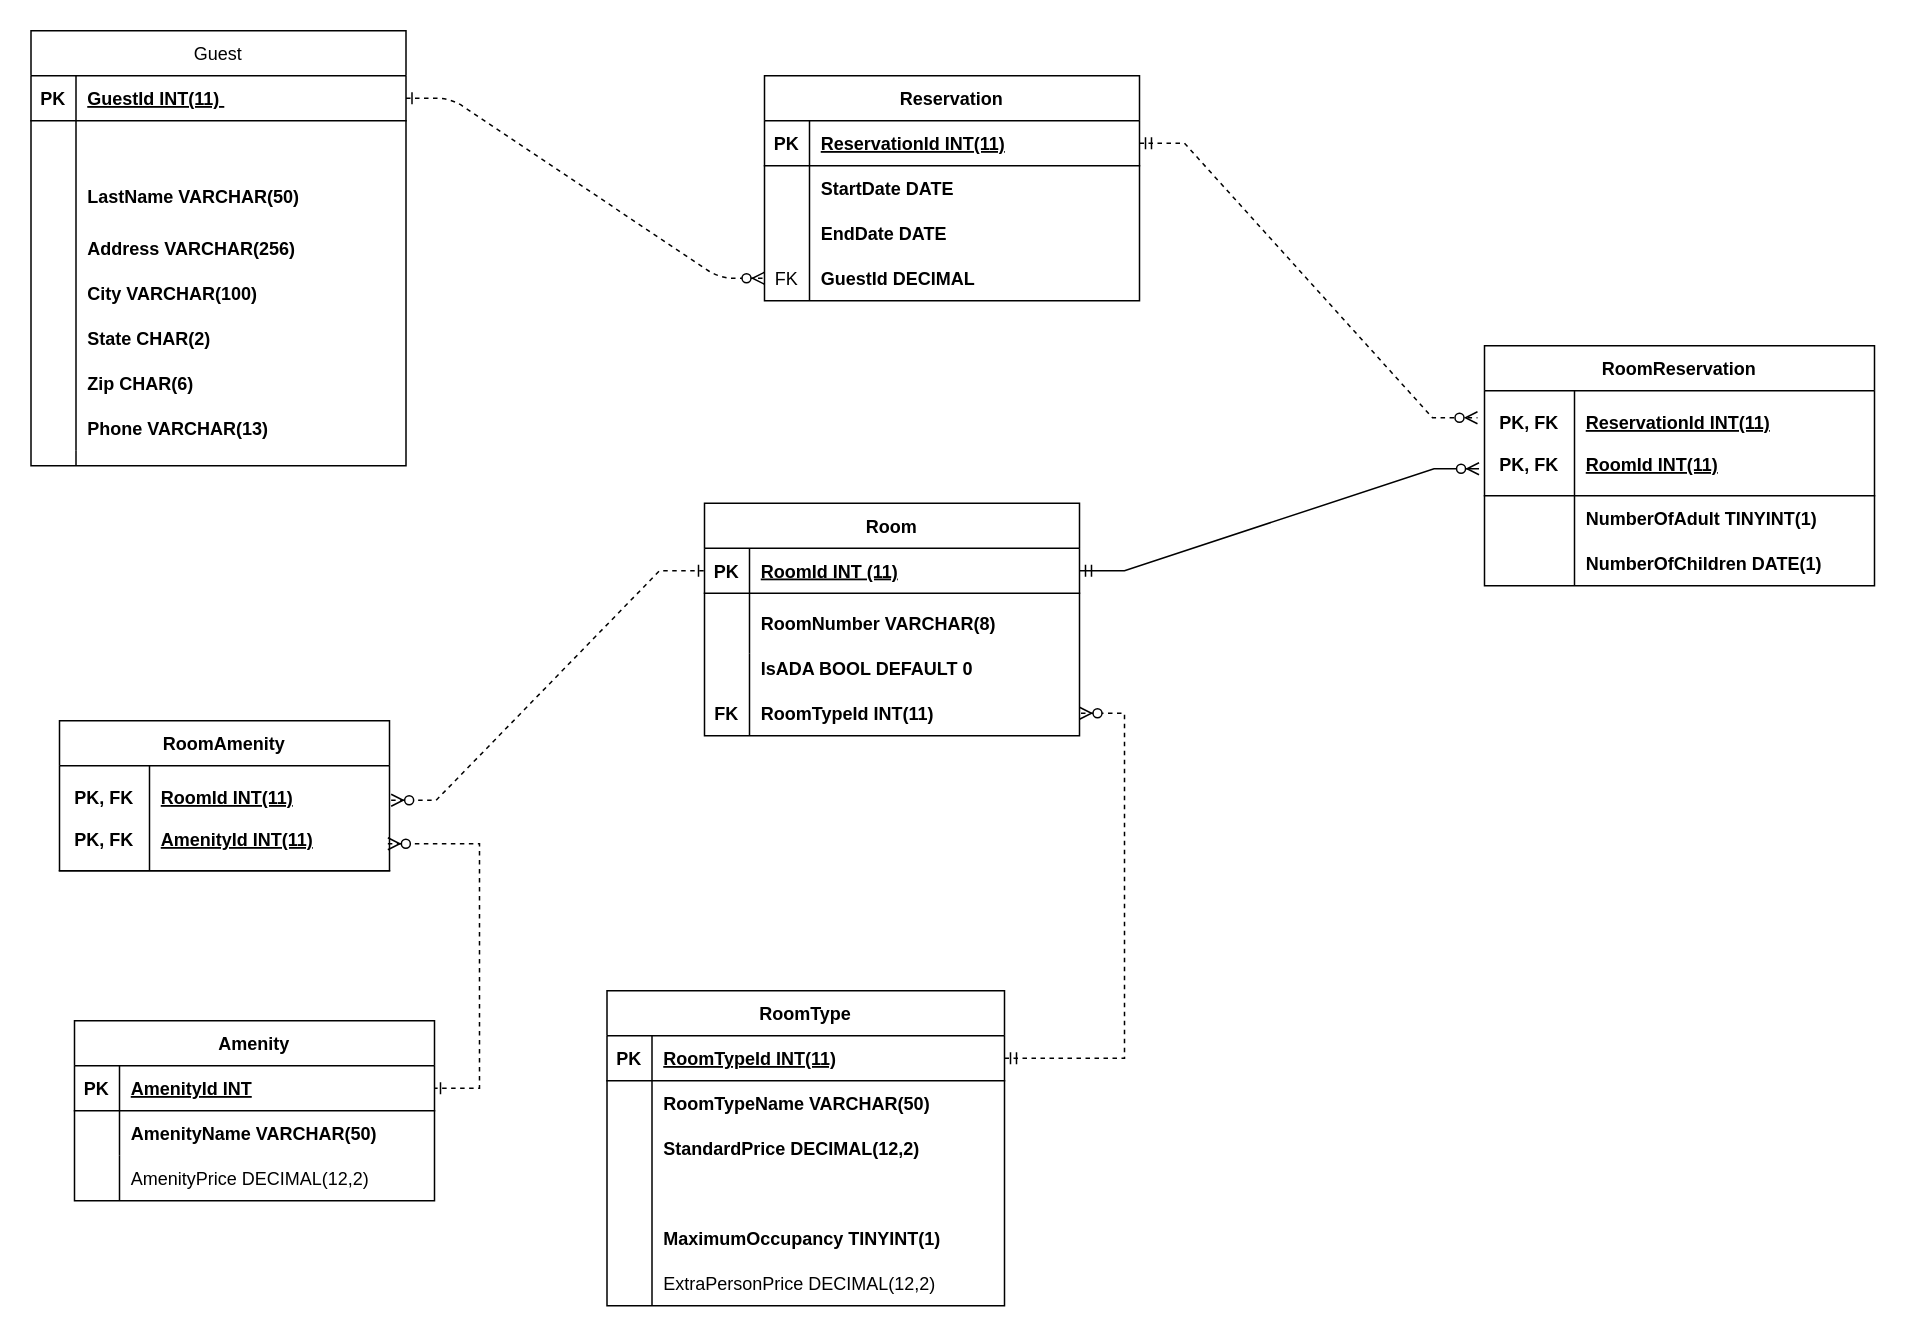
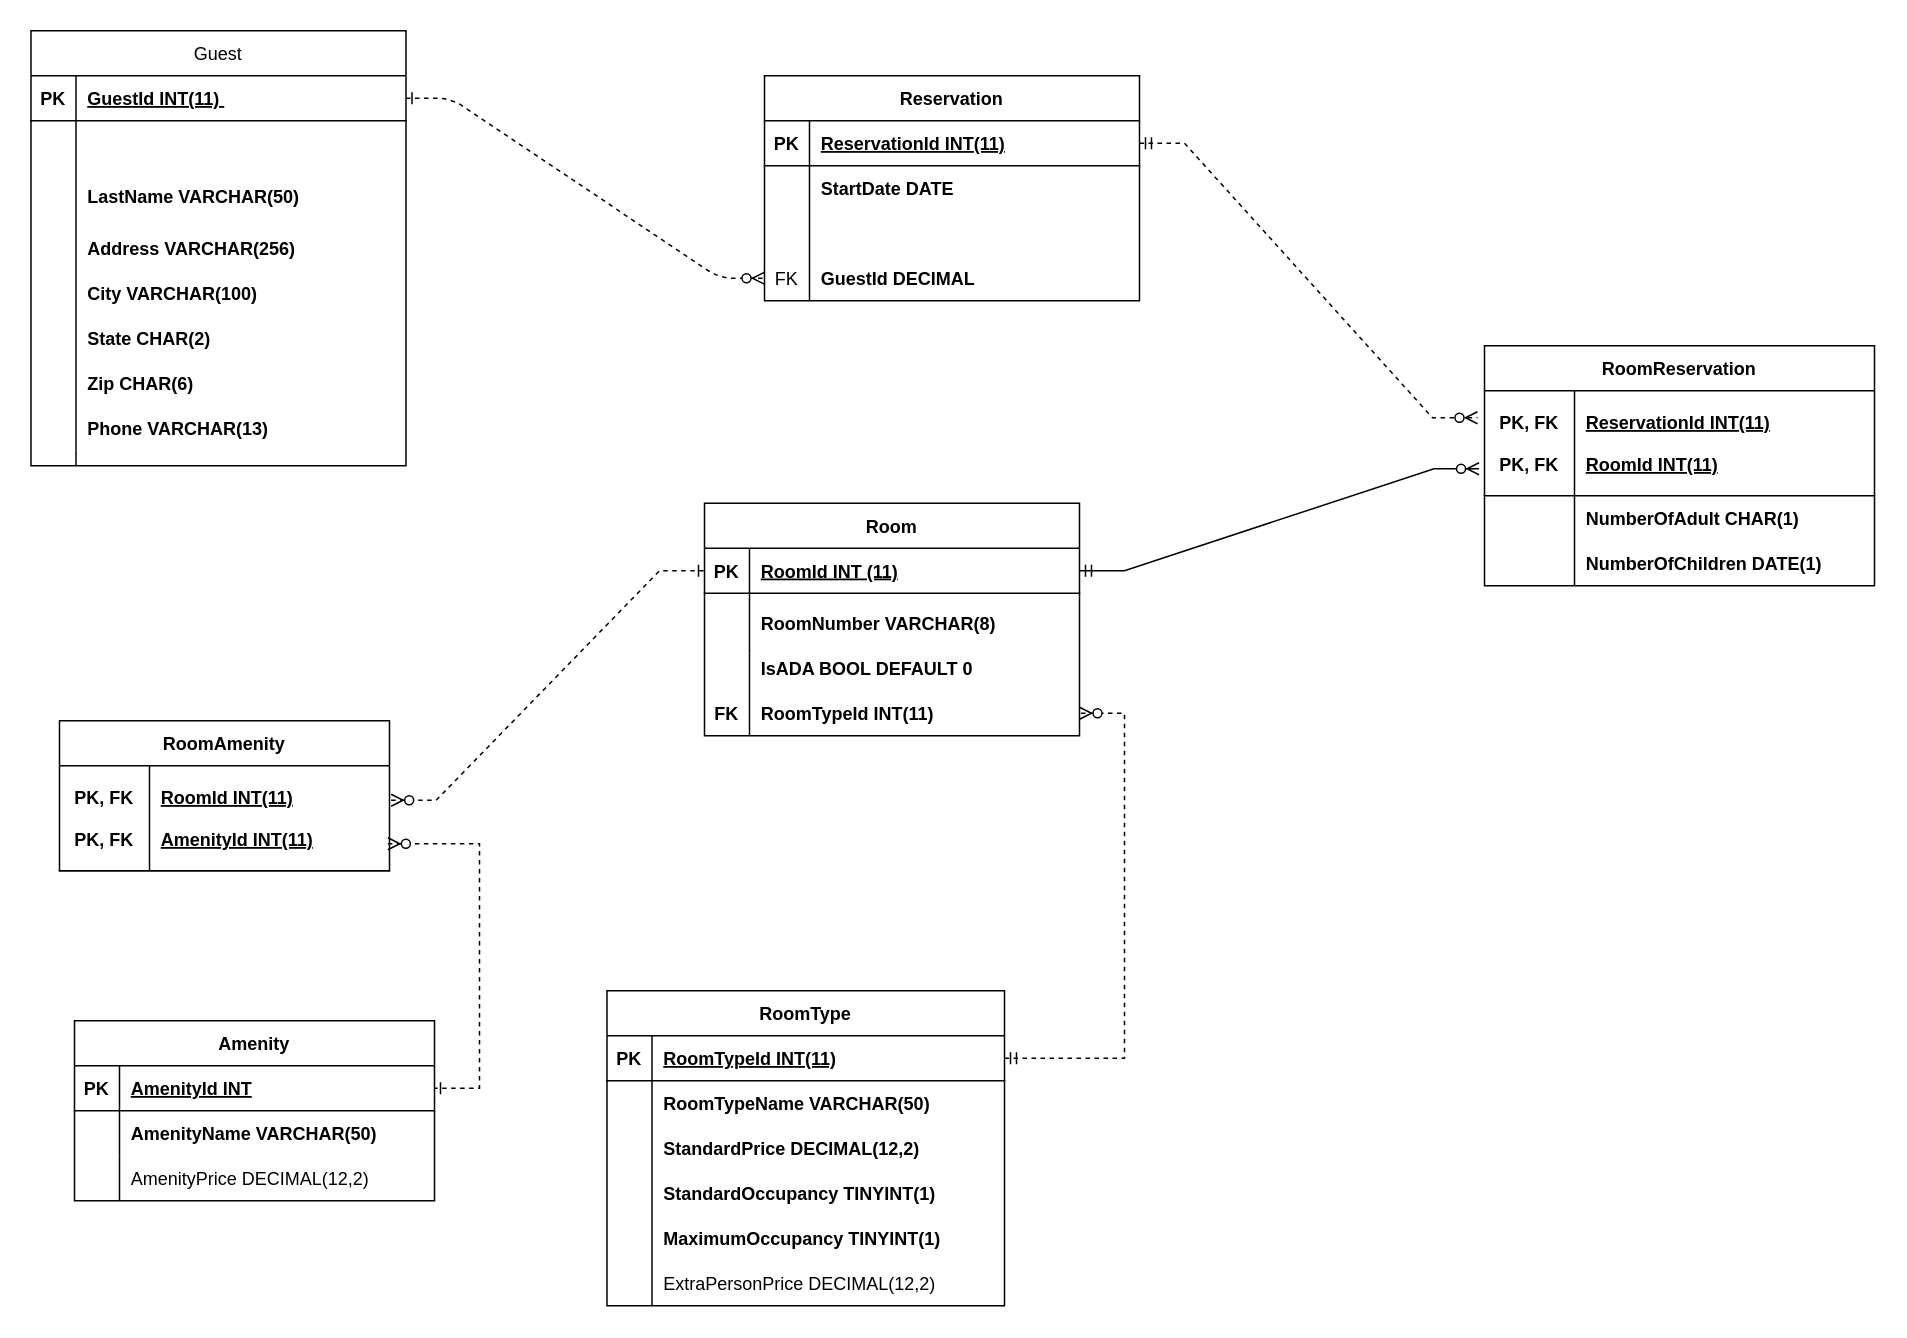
- <mxCell id="12" value="EndDate DATE" style="shape=partialRectangle;overflow=hidden;connectable=0;fillColor=none;top=0;left=0;bottom=0;right=0;align=left;spacingLeft=6;fontStyle=1" parent="10" vertex="1"><mxGeometry x="30" width="220" height="30" as="geometry"><mxRectangle width="220" height="30" as="alternateBounds" /></mxGeometry></mxCell>
- <mxCell id="72" value="NumberOfAdult TINYINT(1)" style="shape=partialRectangle;overflow=hidden;connectable=0;fillColor=none;top=0;left=0;bottom=0;right=0;align=left;spacingLeft=6;fontStyle=1" parent="70" vertex="1"><mxGeometry x="60" width="200" height="30" as="geometry"><mxRectangle width="200" height="30" as="alternateBounds" /></mxGeometry></mxCell>
+ <mxCell id="72" value="NumberOfAdult CHAR(1)" style="shape=partialRectangle;overflow=hidden;connectable=0;fillColor=none;top=0;left=0;bottom=0;right=0;align=left;spacingLeft=6;fontStyle=1" parent="70" vertex="1"><mxGeometry x="60" width="200" height="30" as="geometry"><mxRectangle width="200" height="30" as="alternateBounds" /></mxGeometry></mxCell>
+ <mxCell id="59" value="StandardOccupancy TINYINT(1)" style="shape=partialRectangle;overflow=hidden;connectable=0;fillColor=none;top=0;left=0;bottom=0;right=0;align=left;spacingLeft=6;fontStyle=1" parent="57" vertex="1"><mxGeometry x="30" width="235" height="30" as="geometry"><mxRectangle width="235" height="30" as="alternateBounds" /></mxGeometry></mxCell>
